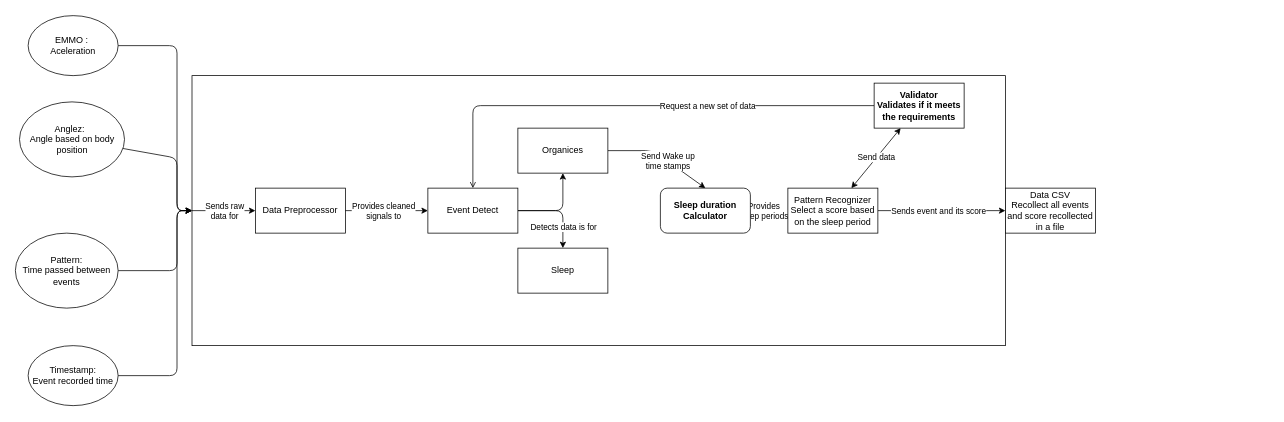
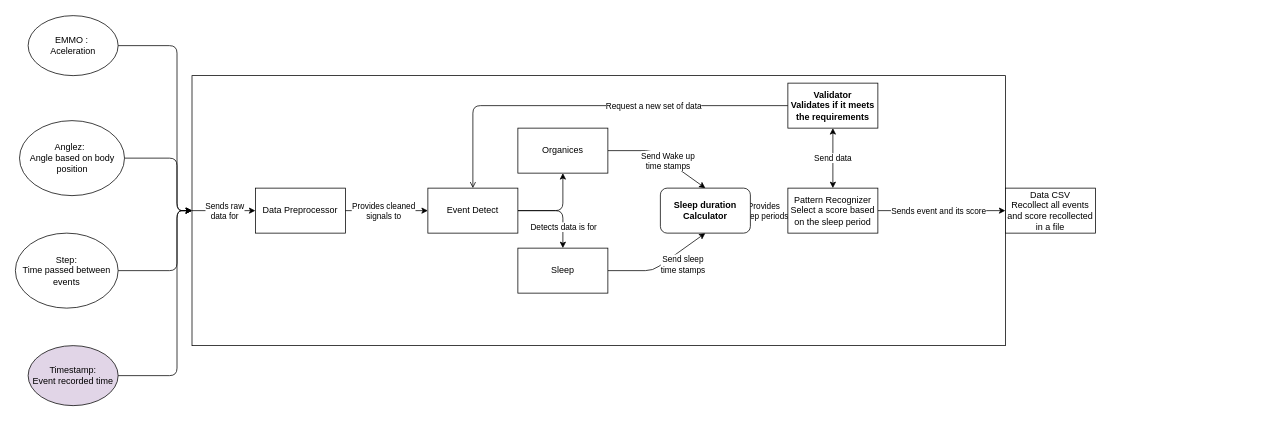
- <mxCell id="46" value="&lt;b&gt;Validator&lt;br&gt;Validates if it meets the requirements&lt;/b&gt;" style="whiteSpace=wrap;html=1;rounded=0;resizable=1;" vertex="1" parent="1"><mxGeometry x="1165" y="110" width="120" height="60" as="geometry" /></mxCell>
+ <mxCell id="46" value="&lt;b&gt;Validator&lt;br&gt;Validates if it meets the requirements&lt;/b&gt;" style="whiteSpace=wrap;html=1;rounded=0;resizable=1;" vertex="1" parent="1"><mxGeometry x="1050" y="110" width="120" height="60" as="geometry" /></mxCell>
- <mxCell id="7" value="Anglez:&amp;nbsp;&amp;nbsp;&lt;div&gt;Angle based on body position&lt;/div&gt;" style="ellipse;whiteSpace=wrap;html=1;movable=1;resizable=1;rotatable=1;deletable=1;editable=1;locked=0;connectable=1;" parent="1" vertex="1"><mxGeometry x="25.5" y="135" width="140" height="100" as="geometry" /></mxCell>
+ <mxCell id="7" value="Anglez:&amp;nbsp;&amp;nbsp;&lt;div&gt;Angle based on body position&lt;/div&gt;" style="ellipse;whiteSpace=wrap;html=1;movable=1;resizable=1;rotatable=1;deletable=1;editable=1;locked=0;connectable=1;" parent="1" vertex="1"><mxGeometry x="25.5" y="160" width="140" height="100" as="geometry" /></mxCell>
+ <mxCell id="32" style="edgeStyle=none;html=1;entryX=0.5;entryY=1;entryDx=0;entryDy=0;movable=1;resizable=1;rotatable=1;deletable=1;editable=1;locked=0;connectable=1;" parent="1" source="34" target="37" edge="1"><mxGeometry relative="1" as="geometry"><Array as="points"><mxPoint x="870" y="360" /></Array></mxGeometry></mxCell>
+ <mxCell id="33" value="Send sleep&lt;div&gt;time stamps&lt;/div&gt;" style="edgeLabel;html=1;align=center;verticalAlign=middle;resizable=1;points=[];movable=1;rotatable=1;deletable=1;editable=1;locked=0;connectable=1;" parent="32" vertex="1" connectable="0"><mxGeometry x="0.464" y="2" relative="1" as="geometry"><mxPoint x="2" y="20" as="offset" /></mxGeometry></mxCell>
- <mxCell id="9" value="Pattern:&lt;div&gt;Time passed between events&lt;/div&gt;" style="ellipse;whiteSpace=wrap;html=1;movable=1;resizable=1;rotatable=1;deletable=1;editable=1;locked=0;connectable=1;" parent="1" vertex="1"><mxGeometry x="20" y="310" width="137" height="100" as="geometry" /></mxCell>
+ <mxCell id="9" value="Step:&lt;div&gt;Time passed between events&lt;/div&gt;" style="ellipse;whiteSpace=wrap;html=1;movable=1;resizable=1;rotatable=1;deletable=1;editable=1;locked=0;connectable=1;" parent="1" vertex="1"><mxGeometry x="20" y="310" width="137" height="100" as="geometry" /></mxCell>
- <mxCell id="11" value="Timestamp:&lt;div&gt;Event recorded time&lt;/div&gt;" style="ellipse;whiteSpace=wrap;html=1;movable=1;resizable=1;rotatable=1;deletable=1;editable=1;locked=0;connectable=1;" parent="1" vertex="1"><mxGeometry x="37" y="460" width="120" height="80" as="geometry" /></mxCell>
+ <mxCell id="11" value="Timestamp:&lt;div&gt;Event recorded time&lt;/div&gt;" style="ellipse;whiteSpace=wrap;html=1;movable=1;resizable=1;rotatable=1;deletable=1;editable=1;locked=0;connectable=1;fillColor=#e1d5e7;" parent="1" vertex="1"><mxGeometry x="37" y="460" width="120" height="80" as="geometry" /></mxCell>
